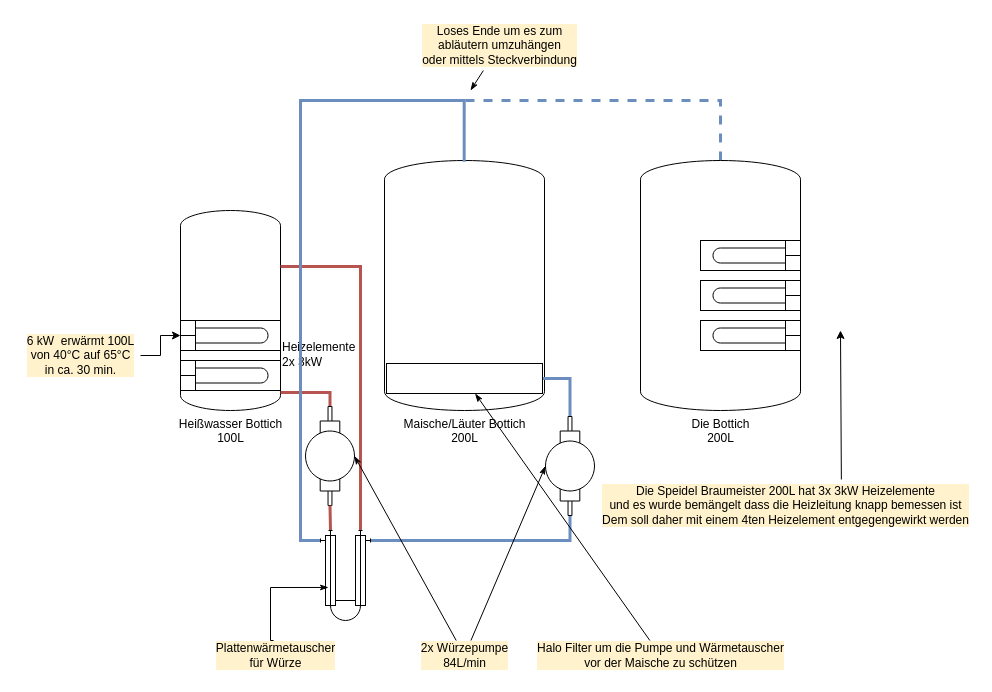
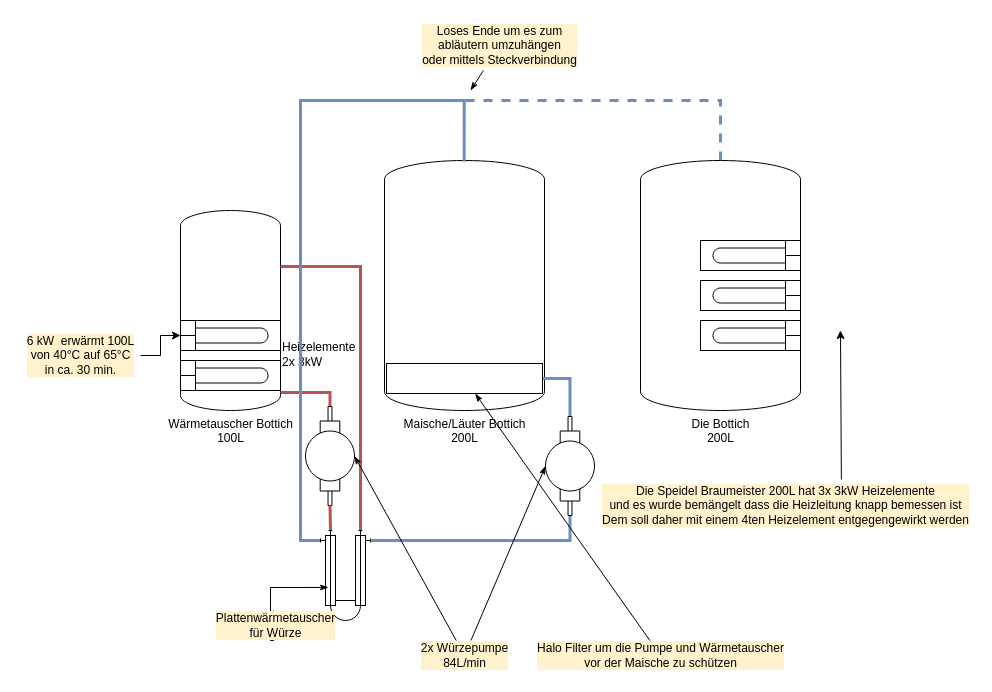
- <mxCell id="2" value="&lt;div&gt;Heißwasser Bottich&lt;/div&gt;&lt;div&gt;100L&lt;br&gt;&lt;/div&gt;" style="shape=mxgraph.pid.vessels.pressurized_vessel;html=1;pointerEvents=1;align=center;verticalLabelPosition=bottom;verticalAlign=top;dashed=0;" parent="1" vertex="1"><mxGeometry x="180" y="210" width="100" height="200" as="geometry" /></mxCell>
+ <mxCell id="2" value="&lt;div&gt;Wärmetauscher Bottich&lt;/div&gt;&lt;div&gt;100L&lt;br&gt;&lt;/div&gt;" style="shape=mxgraph.pid.vessels.pressurized_vessel;html=1;pointerEvents=1;align=center;verticalLabelPosition=bottom;verticalAlign=top;dashed=0;" parent="1" vertex="1"><mxGeometry x="180" y="210" width="100" height="200" as="geometry" /></mxCell>
- <mxCell id="25" value="&lt;div&gt;Plattenwärmetauscher&lt;/div&gt;&lt;div&gt;für Würze&lt;br&gt;&lt;/div&gt;" style="text;html=1;align=center;verticalAlign=middle;resizable=0;points=[];autosize=1;strokeColor=none;labelBackgroundColor=#FFF2CC;" parent="1" vertex="1"><mxGeometry x="210" y="640" width="130" height="30" as="geometry" /></mxCell>
+ <mxCell id="25" value="&lt;div&gt;Plattenwärmetauscher&lt;/div&gt;&lt;div&gt;für Würze&lt;br&gt;&lt;/div&gt;" style="text;html=1;align=center;verticalAlign=middle;resizable=0;points=[];autosize=1;strokeColor=none;labelBackgroundColor=#FFF2CC;" parent="1" vertex="1"><mxGeometry x="210" y="610" width="130" height="30" as="geometry" /></mxCell>
